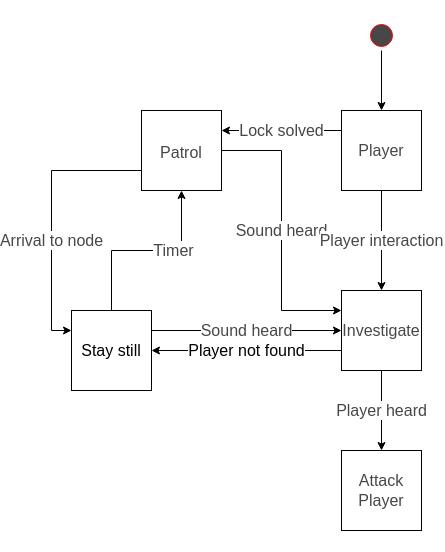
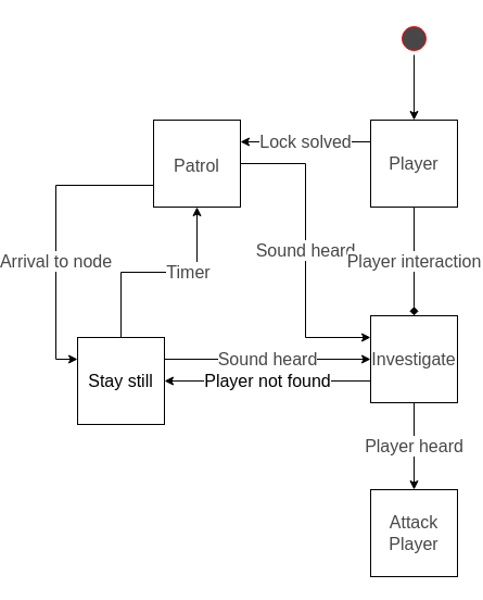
- <mxCell id="14" value="Player interaction" style="edgeStyle=orthogonalEdgeStyle;rounded=0;orthogonalLoop=1;jettySize=auto;html=1;exitX=0.5;exitY=1;exitDx=0;exitDy=0;entryX=0.5;entryY=0;entryDx=0;entryDy=0;fontSize=16;fontColor=#474747;" parent="1" source="16" target="12" edge="1"><mxGeometry relative="1" as="geometry" /></mxCell>
+ <mxCell id="14" value="Player interaction" style="edgeStyle=orthogonalEdgeStyle;rounded=0;orthogonalLoop=1;jettySize=auto;html=1;exitX=0.5;exitY=1;exitDx=0;exitDy=0;entryX=0.5;entryY=0;entryDx=0;entryDy=0;fontSize=16;fontColor=#474747;endArrow=diamond;" parent="1" source="16" target="12" edge="1"><mxGeometry relative="1" as="geometry" /></mxCell>
